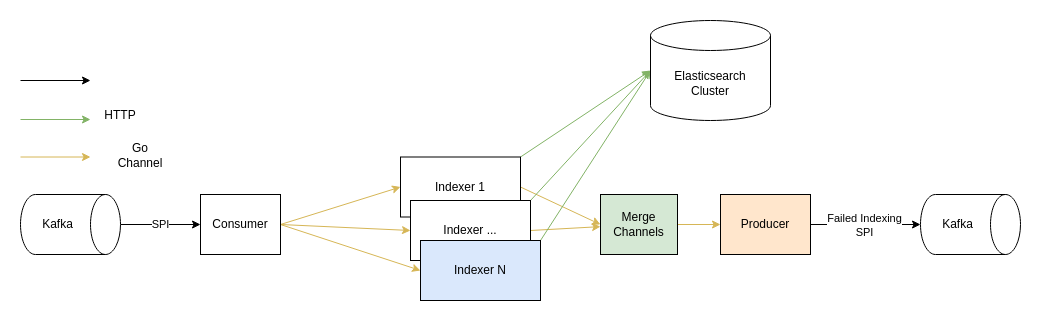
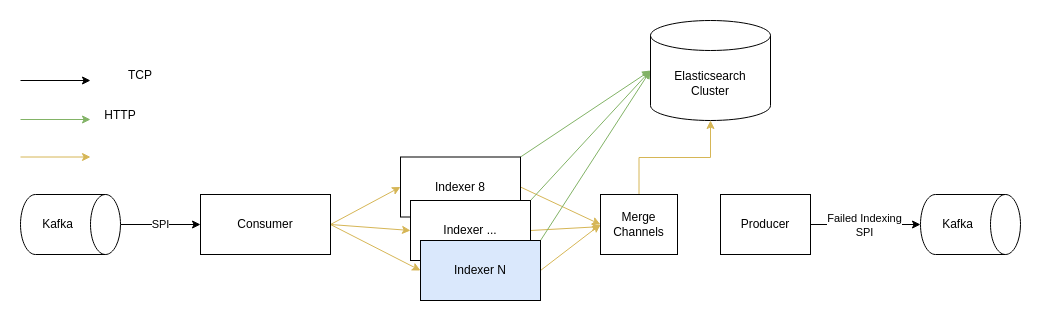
+ <mxCell id="26" value="TCP" style="text;html=1;strokeColor=none;fillColor=none;align=center;verticalAlign=middle;whiteSpace=wrap;rounded=0;" parent="1" vertex="1"><mxGeometry x="110" y="60" width="60" height="30" as="geometry" /></mxCell>
- <mxCell id="15" style="edgeStyle=none;rounded=0;orthogonalLoop=1;jettySize=auto;html=1;exitX=1;exitY=0;exitDx=0;exitDy=0;entryX=0;entryY=0.5;entryDx=0;entryDy=0;entryPerimeter=0;fillColor=#d5e8d4;strokeColor=#82b366;endArrow=open;" parent="1" source="16" target="23" edge="1"><mxGeometry relative="1" as="geometry"><mxPoint x="783" y="8" as="targetPoint" /></mxGeometry></mxCell>
+ <mxCell id="15" style="edgeStyle=none;rounded=0;orthogonalLoop=1;jettySize=auto;html=1;exitX=1;exitY=0;exitDx=0;exitDy=0;entryX=0;entryY=0.5;entryDx=0;entryDy=0;entryPerimeter=0;fillColor=#d5e8d4;strokeColor=#82b366;" parent="1" source="16" target="23" edge="1"><mxGeometry relative="1" as="geometry"><mxPoint x="783" y="8" as="targetPoint" /></mxGeometry></mxCell>
- <mxCell id="28" value="Go Channel" style="text;html=1;strokeColor=none;fillColor=none;align=center;verticalAlign=middle;whiteSpace=wrap;rounded=0;" parent="1" vertex="1"><mxGeometry x="110" y="140" width="60" height="30" as="geometry" /></mxCell>
- <mxCell id="10" value="Indexer 1" style="rounded=0;whiteSpace=wrap;html=1;" parent="1" vertex="1"><mxGeometry x="400" y="156.5" width="120" height="60" as="geometry" /></mxCell>
+ <mxCell id="10" value="Indexer 8" style="rounded=0;whiteSpace=wrap;html=1;" parent="1" vertex="1"><mxGeometry x="400" y="156.5" width="120" height="60" as="geometry" /></mxCell>
- <mxCell id="5" value="Consumer" style="rounded=0;whiteSpace=wrap;html=1;" parent="1" vertex="1"><mxGeometry x="200" y="194" width="80" height="60" as="geometry" /></mxCell>
+ <mxCell id="5" value="Consumer" style="rounded=0;whiteSpace=wrap;html=1;" parent="1" vertex="1"><mxGeometry x="200" y="194" width="130" height="60" as="geometry" /></mxCell>
- <mxCell id="7" value="Merge&lt;br&gt;Channels" style="rounded=0;whiteSpace=wrap;html=1;fillColor=#d5e8d4;" parent="1" vertex="1"><mxGeometry x="600" y="194" width="77" height="60" as="geometry" /></mxCell>
+ <mxCell id="7" value="Merge&lt;br&gt;Channels" style="rounded=0;whiteSpace=wrap;html=1;" parent="1" vertex="1"><mxGeometry x="600" y="194" width="77" height="60" as="geometry" /></mxCell>
- <mxCell id="6" value="" style="edgeStyle=orthogonalEdgeStyle;rounded=0;orthogonalLoop=1;jettySize=auto;html=1;fillColor=#fff2cc;strokeColor=#d6b656;" parent="1" source="7" target="22" edge="1"><mxGeometry relative="1" as="geometry" /></mxCell>
+ <mxCell id="6" value="" style="edgeStyle=orthogonalEdgeStyle;rounded=0;orthogonalLoop=1;jettySize=auto;html=1;fillColor=#fff2cc;strokeColor=#d6b656;" parent="1" source="7" target="23" edge="1"><mxGeometry relative="1" as="geometry" /></mxCell>
- <mxCell id="22" value="Producer" style="rounded=0;whiteSpace=wrap;html=1;fillColor=#ffe6cc;" parent="1" vertex="1"><mxGeometry x="720" y="194" width="90" height="60" as="geometry" /></mxCell>
+ <mxCell id="22" value="Producer" style="rounded=0;whiteSpace=wrap;html=1;" parent="1" vertex="1"><mxGeometry x="720" y="194" width="90" height="60" as="geometry" /></mxCell>
- <mxCell id="14" style="edgeStyle=none;rounded=0;orthogonalLoop=1;jettySize=auto;html=1;exitX=1;exitY=0.5;exitDx=0;exitDy=0;fillColor=#fff2cc;strokeColor=#d6b656;" parent="1" source="16" target="13" edge="1"><mxGeometry relative="1" as="geometry" /></mxCell>
+ <mxCell id="14" style="edgeStyle=none;rounded=0;orthogonalLoop=1;jettySize=auto;html=1;exitX=1;exitY=0.5;exitDx=0;exitDy=0;entryX=0;entryY=0.5;entryDx=0;entryDy=0;fillColor=#fff2cc;strokeColor=#d6b656;" parent="1" source="16" target="7" edge="1"><mxGeometry relative="1" as="geometry" /></mxCell>
